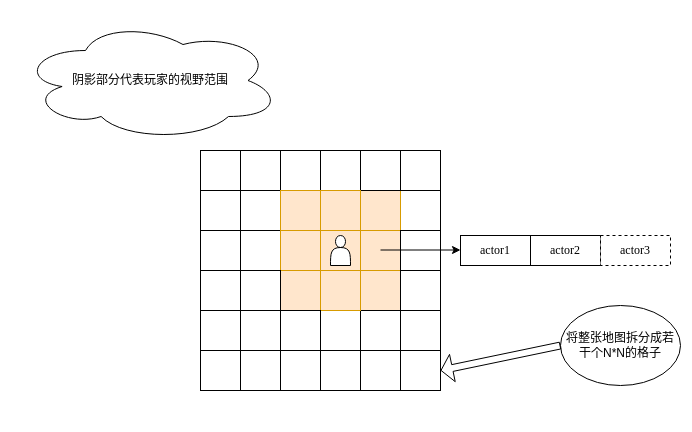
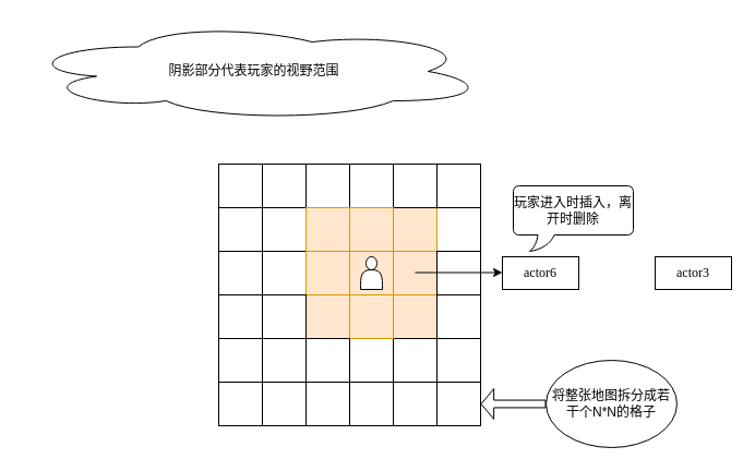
- <mxCell id="48" value="阴影部分代表玩家的视野范围" style="ellipse;shape=cloud;whiteSpace=wrap;html=1;" parent="1" vertex="1"><mxGeometry x="20" y="20" width="260" height="120" as="geometry" /></mxCell>
+ <mxCell id="48" value="阴影部分代表玩家的视野范围" style="ellipse;shape=cloud;whiteSpace=wrap;html=1;" parent="1" vertex="1"><mxGeometry x="20" y="20" width="425" height="90" as="geometry" /></mxCell>
+ <mxCell id="53" value="玩家进入时插入，离开时删除" style="whiteSpace=wrap;html=1;shape=mxgraph.basic.roundRectCallout;dx=30;dy=15;size=5;boundedLbl=1;fontFamily=Garamond;" parent="1" vertex="1"><mxGeometry x="470" y="170" width="110" height="60" as="geometry" /></mxCell>
- <mxCell id="50" value="actor1" style="rounded=0;whiteSpace=wrap;html=1;fontFamily=Garamond;" parent="1" vertex="1"><mxGeometry x="460" y="235" width="70" height="30" as="geometry" /></mxCell>
+ <mxCell id="50" value="actor6" style="rounded=0;whiteSpace=wrap;html=1;fontFamily=Garamond;" parent="1" vertex="1"><mxGeometry x="460" y="235" width="70" height="30" as="geometry" /></mxCell>
- <mxCell id="51" value="actor2" style="rounded=0;whiteSpace=wrap;html=1;fontFamily=Garamond;" parent="1" vertex="1"><mxGeometry x="530" y="235" width="70" height="30" as="geometry" /></mxCell>
- <mxCell id="52" value="actor3" style="rounded=0;whiteSpace=wrap;html=1;fontFamily=Garamond;dashed=1;" parent="1" vertex="1"><mxGeometry x="600" y="235" width="70" height="30" as="geometry" /></mxCell>
+ <mxCell id="52" value="actor3" style="rounded=0;whiteSpace=wrap;html=1;fontFamily=Garamond;" parent="1" vertex="1"><mxGeometry x="600" y="235" width="70" height="30" as="geometry" /></mxCell>
- <mxCell id="46" value="将整张地图拆分成若干个N*N的格子" style="ellipse;whiteSpace=wrap;html=1;" parent="1" vertex="1"><mxGeometry x="560" y="305" width="120" height="80" as="geometry" /></mxCell>
+ <mxCell id="46" value="将整张地图拆分成若干个N*N的格子" style="ellipse;whiteSpace=wrap;html=1;" parent="1" vertex="1"><mxGeometry x="500" y="330" width="120" height="80" as="geometry" /></mxCell>
